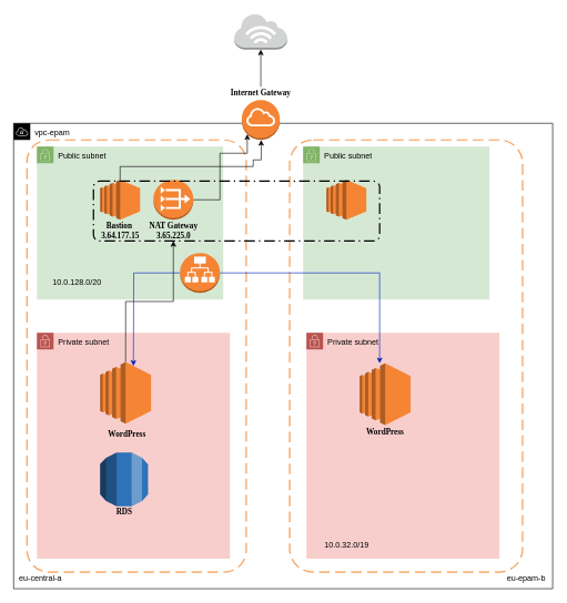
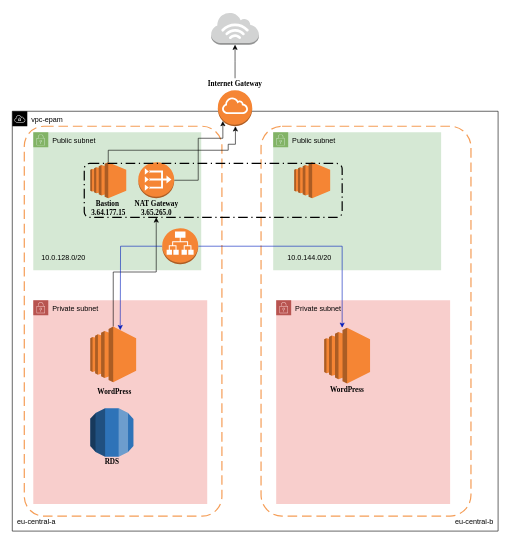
- <mxCell id="15" value="&lt;font face=&quot;Georgia&quot;&gt;&lt;b&gt;NAT Gateway&lt;/b&gt;&lt;br&gt;&lt;b&gt;3.65.225.0&lt;/b&gt;&lt;br&gt;&lt;/font&gt;" style="text;html=1;resizable=0;autosize=1;align=center;verticalAlign=middle;points=[];fillColor=none;strokeColor=none;rounded=0;labelBackgroundColor=none;fontFamily=Helvetica;fontColor=#000000;" vertex="1" parent="1"><mxGeometry x="215" y="332" width="90" height="30" as="geometry" /></mxCell>
+ <mxCell id="15" value="&lt;font face=&quot;Georgia&quot;&gt;&lt;b&gt;NAT Gateway&lt;/b&gt;&lt;br&gt;&lt;b&gt;3.65.265.0&lt;/b&gt;&lt;br&gt;&lt;/font&gt;" style="text;html=1;resizable=0;autosize=1;align=center;verticalAlign=middle;points=[];fillColor=none;strokeColor=none;rounded=0;labelBackgroundColor=none;fontFamily=Helvetica;fontColor=#000000;" vertex="1" parent="1"><mxGeometry x="215" y="332" width="90" height="30" as="geometry" /></mxCell>
- <mxCell id="24" value="10.0.128.0/20" style="text;html=1;resizable=0;autosize=1;align=center;verticalAlign=middle;points=[];fillColor=none;strokeColor=none;rounded=0;dashed=1;dashPattern=8 4;" vertex="1" parent="1"><mxGeometry x="70" y="415" width="90" height="20" as="geometry" /></mxCell>
+ <mxCell id="24" value="10.0.128.0/20" style="text;html=1;resizable=0;autosize=1;align=center;verticalAlign=middle;points=[];fillColor=none;strokeColor=none;rounded=0;dashed=1;dashPattern=8 4;" vertex="1" parent="1"><mxGeometry x="60" y="420" width="90" height="20" as="geometry" /></mxCell>
+ <mxCell id="25" value="10.0.144.0/20" style="text;html=1;resizable=0;autosize=1;align=center;verticalAlign=middle;points=[];fillColor=none;strokeColor=none;rounded=0;dashed=1;dashPattern=8 4;" vertex="1" parent="1"><mxGeometry x="470" y="420" width="90" height="20" as="geometry" /></mxCell>
- <mxCell id="26" value="10.0.32.0/19" style="text;html=1;resizable=0;autosize=1;align=center;verticalAlign=middle;points=[];fillColor=none;strokeColor=none;rounded=0;dashed=1;dashPattern=8 4;" vertex="1" parent="1"><mxGeometry x="480" y="810" width="80" height="20" as="geometry" /></mxCell>
- <mxCell id="18" value="eu-epam-b" style="text;html=1;resizable=0;autosize=1;align=center;verticalAlign=middle;points=[];fillColor=none;strokeColor=none;rounded=0;labelBackgroundColor=none;fontFamily=Helvetica;fontColor=#000000;" vertex="1" parent="1"><mxGeometry x="750" y="860" width="80" height="20" as="geometry" /></mxCell>
+ <mxCell id="18" value="eu-central-b" style="text;html=1;resizable=0;autosize=1;align=center;verticalAlign=middle;points=[];fillColor=none;strokeColor=none;rounded=0;labelBackgroundColor=none;fontFamily=Helvetica;fontColor=#000000;" vertex="1" parent="1"><mxGeometry x="750" y="860" width="80" height="20" as="geometry" /></mxCell>
